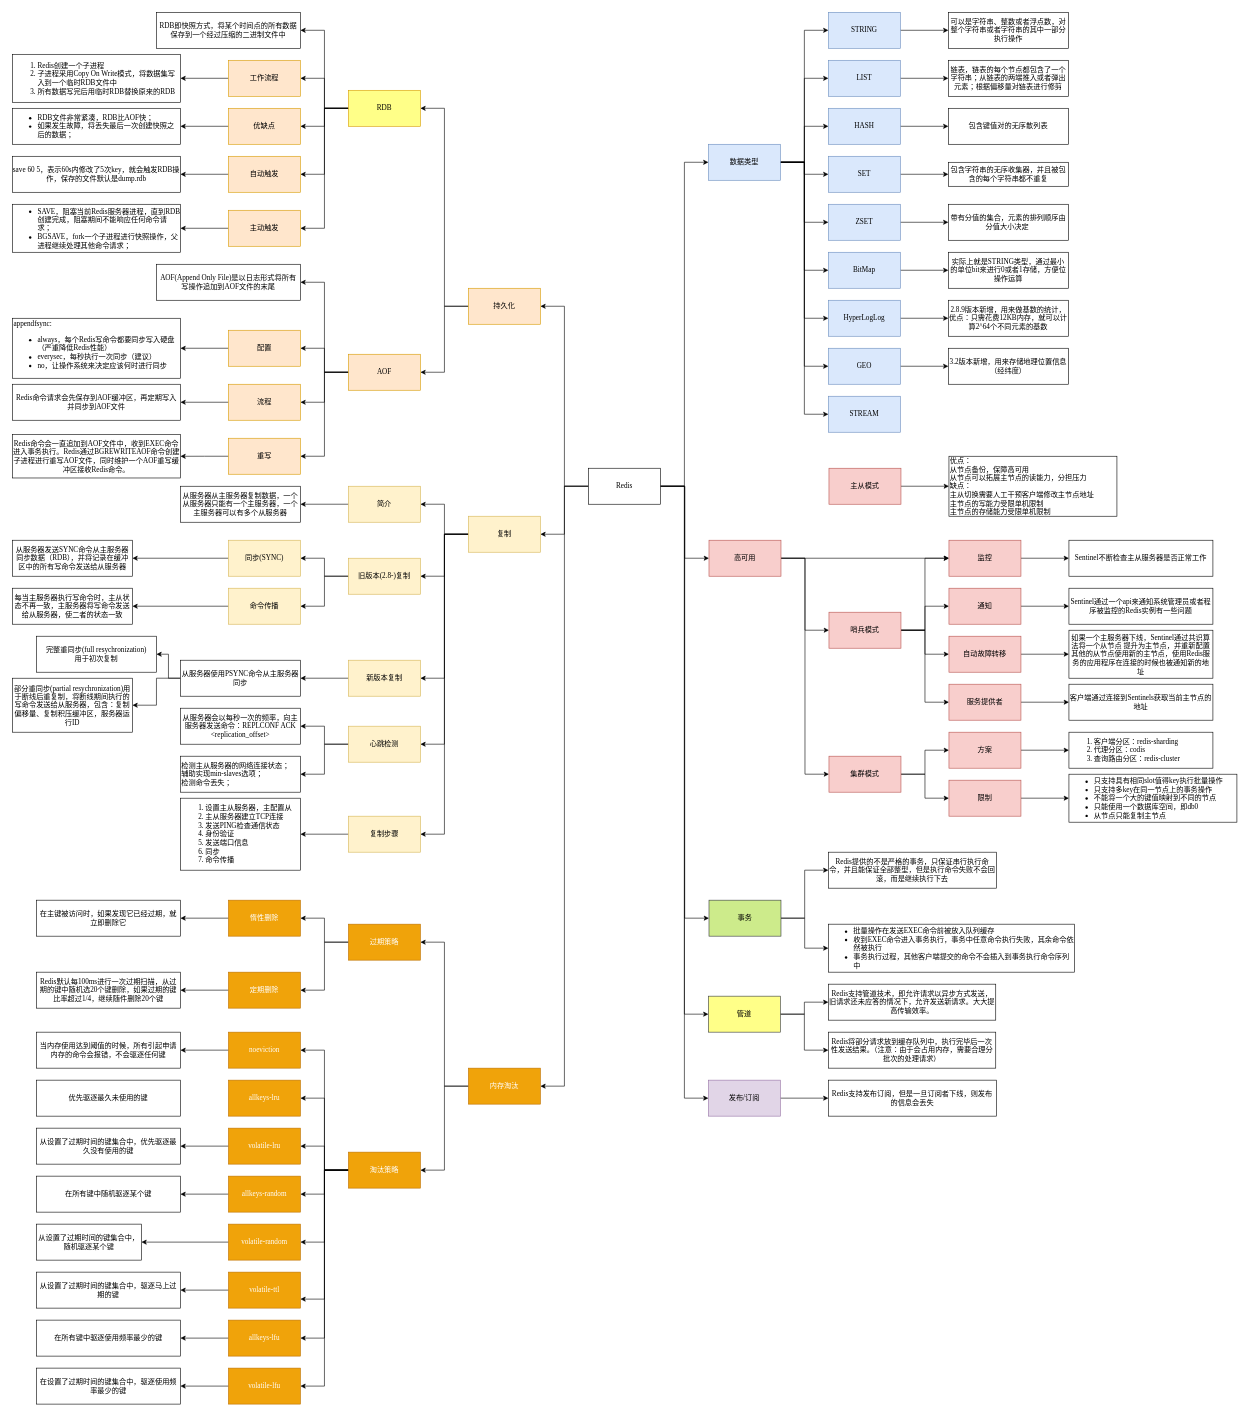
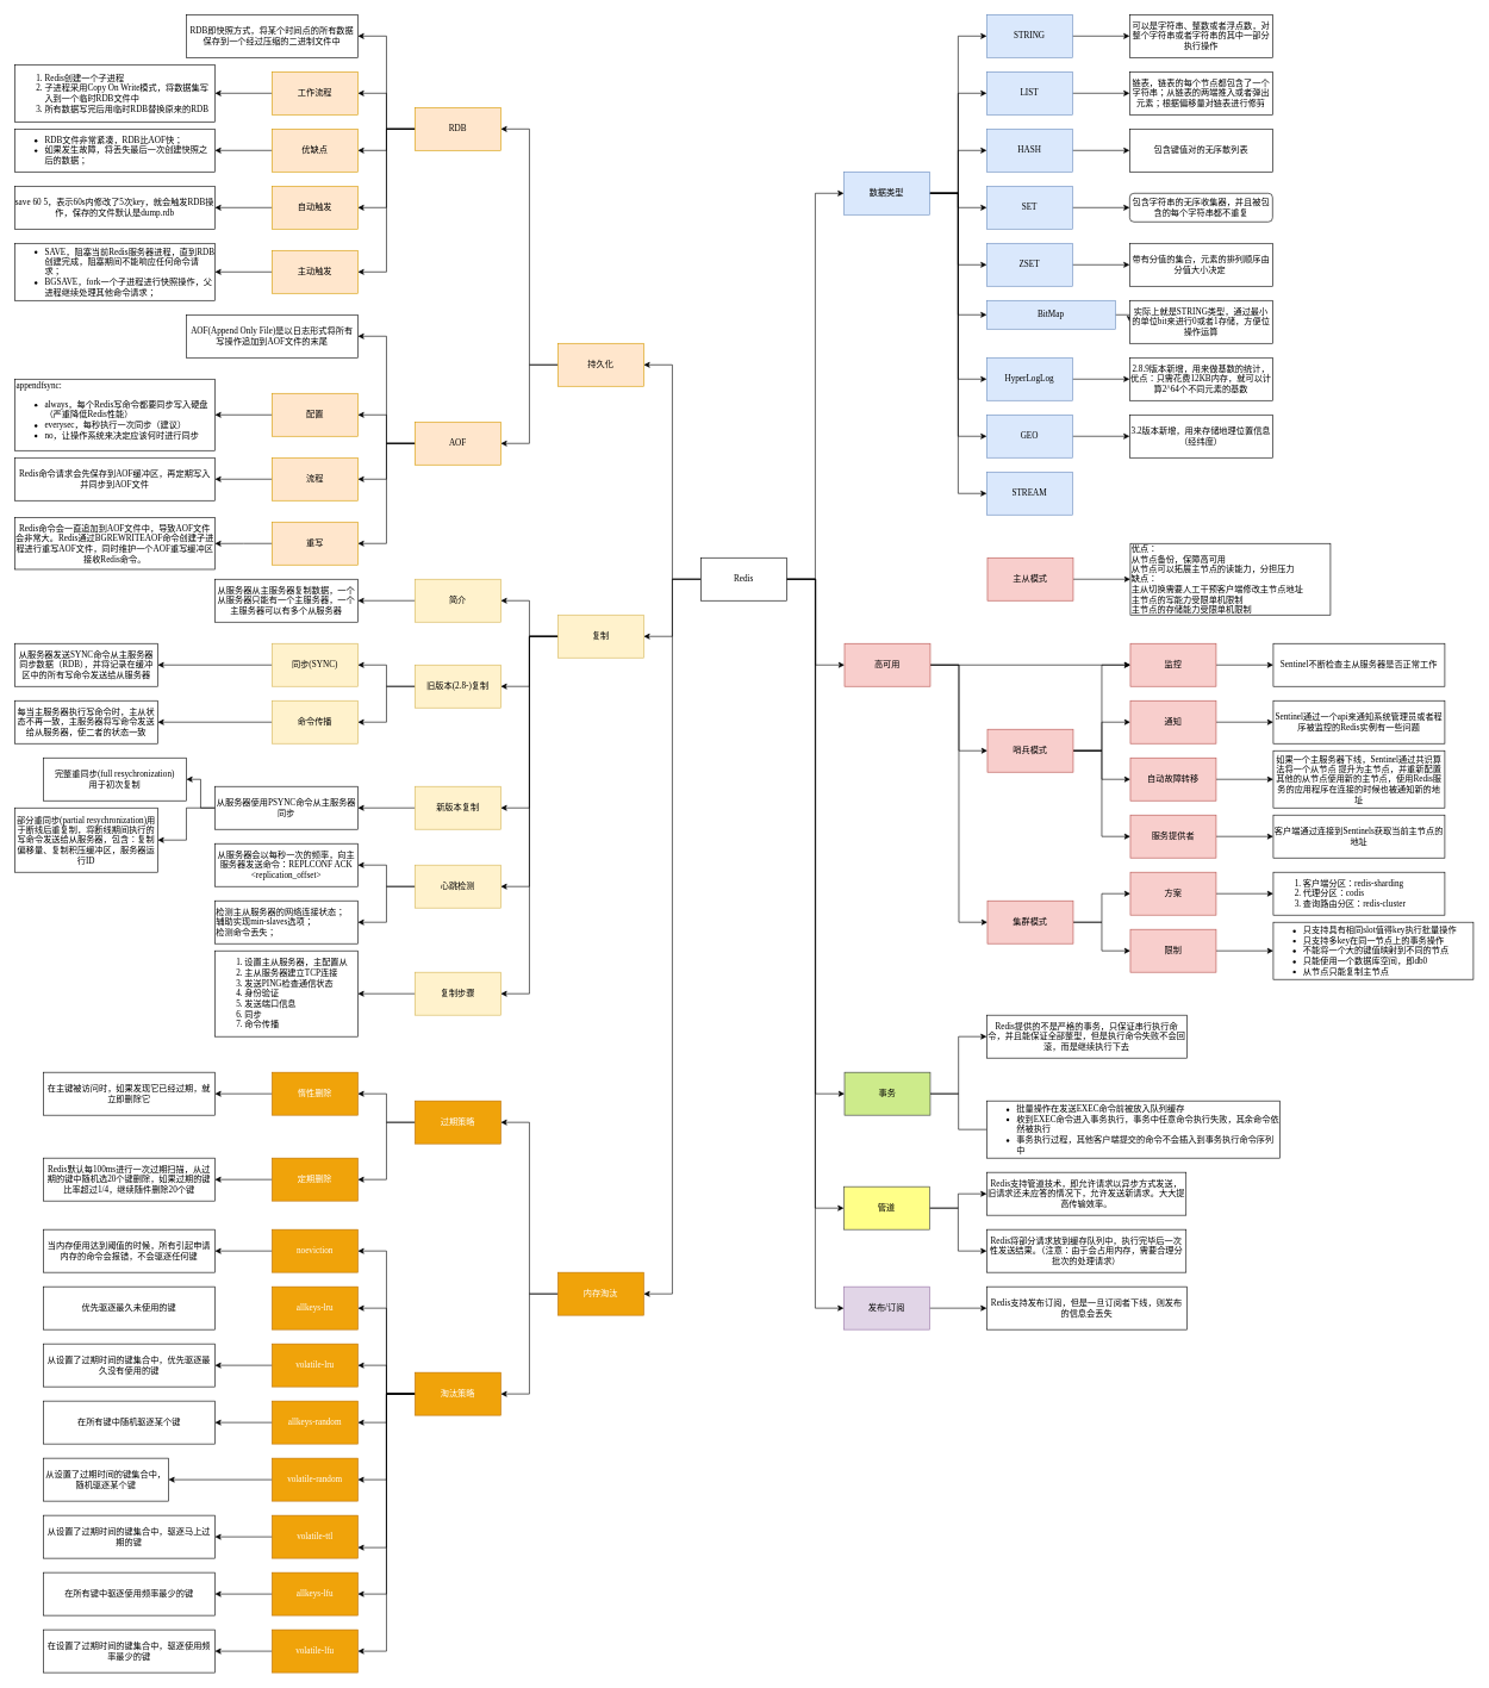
- <mxCell id="105" value="RDB" style="whiteSpace=wrap;html=1;align=center;treeFolding=1;treeMoving=1;newEdgeStyle={&quot;edgeStyle&quot;:&quot;elbowEdgeStyle&quot;,&quot;startArrow&quot;:&quot;none&quot;,&quot;endArrow&quot;:&quot;none&quot;};fontFamily=Comic Sans MS;fillColor=#ffff88;strokeColor=#d79b00;" vertex="1" parent="1"><mxGeometry x="580" y="150" width="120" height="60" as="geometry" /></mxCell>
+ <mxCell id="105" value="RDB" style="whiteSpace=wrap;html=1;align=center;treeFolding=1;treeMoving=1;newEdgeStyle={&quot;edgeStyle&quot;:&quot;elbowEdgeStyle&quot;,&quot;startArrow&quot;:&quot;none&quot;,&quot;endArrow&quot;:&quot;none&quot;};fontFamily=Comic Sans MS;fillColor=#ffe6cc;strokeColor=#d79b00;" vertex="1" parent="1"><mxGeometry x="580" y="150" width="120" height="60" as="geometry" /></mxCell>
- <mxCell id="192" value="包含字符串的无序收集器，并且被包含的每个字符串都不重复" style="whiteSpace=wrap;html=1;align=center;treeFolding=1;treeMoving=1;newEdgeStyle={&quot;edgeStyle&quot;:&quot;elbowEdgeStyle&quot;,&quot;startArrow&quot;:&quot;none&quot;,&quot;endArrow&quot;:&quot;none&quot;};fontFamily=Comic Sans MS;" vertex="1" parent="1"><mxGeometry x="1580" y="270" width="200" height="40" as="geometry" /></mxCell>
+ <mxCell id="192" value="包含字符串的无序收集器，并且被包含的每个字符串都不重复" style="whiteSpace=wrap;html=1;align=center;treeFolding=1;treeMoving=1;newEdgeStyle={&quot;edgeStyle&quot;:&quot;elbowEdgeStyle&quot;,&quot;startArrow&quot;:&quot;none&quot;,&quot;endArrow&quot;:&quot;none&quot;};fontFamily=Comic Sans MS;rounded=1;" vertex="1" parent="1"><mxGeometry x="1580" y="270" width="200" height="40" as="geometry" /></mxCell>
- <mxCell id="177" value="BitMap" style="whiteSpace=wrap;html=1;align=center;treeFolding=1;treeMoving=1;newEdgeStyle={&quot;edgeStyle&quot;:&quot;elbowEdgeStyle&quot;,&quot;startArrow&quot;:&quot;none&quot;,&quot;endArrow&quot;:&quot;none&quot;};fillColor=#dae8fc;strokeColor=#6c8ebf;fontFamily=Comic Sans MS;" vertex="1" parent="1"><mxGeometry x="1380" y="420" width="120" height="60" as="geometry" /></mxCell>
+ <mxCell id="177" value="BitMap" style="whiteSpace=wrap;html=1;align=center;treeFolding=1;treeMoving=1;newEdgeStyle={&quot;edgeStyle&quot;:&quot;elbowEdgeStyle&quot;,&quot;startArrow&quot;:&quot;none&quot;,&quot;endArrow&quot;:&quot;none&quot;};fillColor=#dae8fc;strokeColor=#6c8ebf;fontFamily=Comic Sans MS;" vertex="1" parent="1"><mxGeometry x="1380" y="420" width="180" height="40" as="geometry" /></mxCell>
- <mxCell id="123" value="Redis命令会一直追加到AOF文件中，收到EXEC命令进入事务执行。Redis通过BGREWRITEAOF命令创建子进程进行重写AOF文件，同时维护一个AOF重写缓冲区接收Redis命令。" style="whiteSpace=wrap;html=1;align=center;treeFolding=1;treeMoving=1;newEdgeStyle={&quot;edgeStyle&quot;:&quot;elbowEdgeStyle&quot;,&quot;startArrow&quot;:&quot;none&quot;,&quot;endArrow&quot;:&quot;none&quot;};fontFamily=Comic Sans MS;" vertex="1" parent="1"><mxGeometry x="20" y="723.75" width="280" height="72.5" as="geometry" /></mxCell>
+ <mxCell id="123" value="Redis命令会一直追加到AOF文件中，导致AOF文件会非常大。Redis通过BGREWRITEAOF命令创建子进程进行重写AOF文件，同时维护一个AOF重写缓冲区接收Redis命令。" style="whiteSpace=wrap;html=1;align=center;treeFolding=1;treeMoving=1;newEdgeStyle={&quot;edgeStyle&quot;:&quot;elbowEdgeStyle&quot;,&quot;startArrow&quot;:&quot;none&quot;,&quot;endArrow&quot;:&quot;none&quot;};fontFamily=Comic Sans MS;" vertex="1" parent="1"><mxGeometry x="20" y="723.75" width="280" height="72.5" as="geometry" /></mxCell>
- <mxCell id="46" value="" style="edgeStyle=orthogonalEdgeStyle;rounded=0;orthogonalLoop=1;jettySize=auto;html=1;fontFamily=Comic Sans MS;" edge="1" parent="1" source="47" target="48"><mxGeometry relative="1" as="geometry" /></mxCell>
+ <mxCell id="46" value="" style="edgeStyle=orthogonalEdgeStyle;rounded=0;orthogonalLoop=1;jettySize=auto;html=1;fontFamily=Comic Sans MS;endArrow=none;" edge="1" parent="1" source="47" target="48"><mxGeometry relative="1" as="geometry" /></mxCell>
